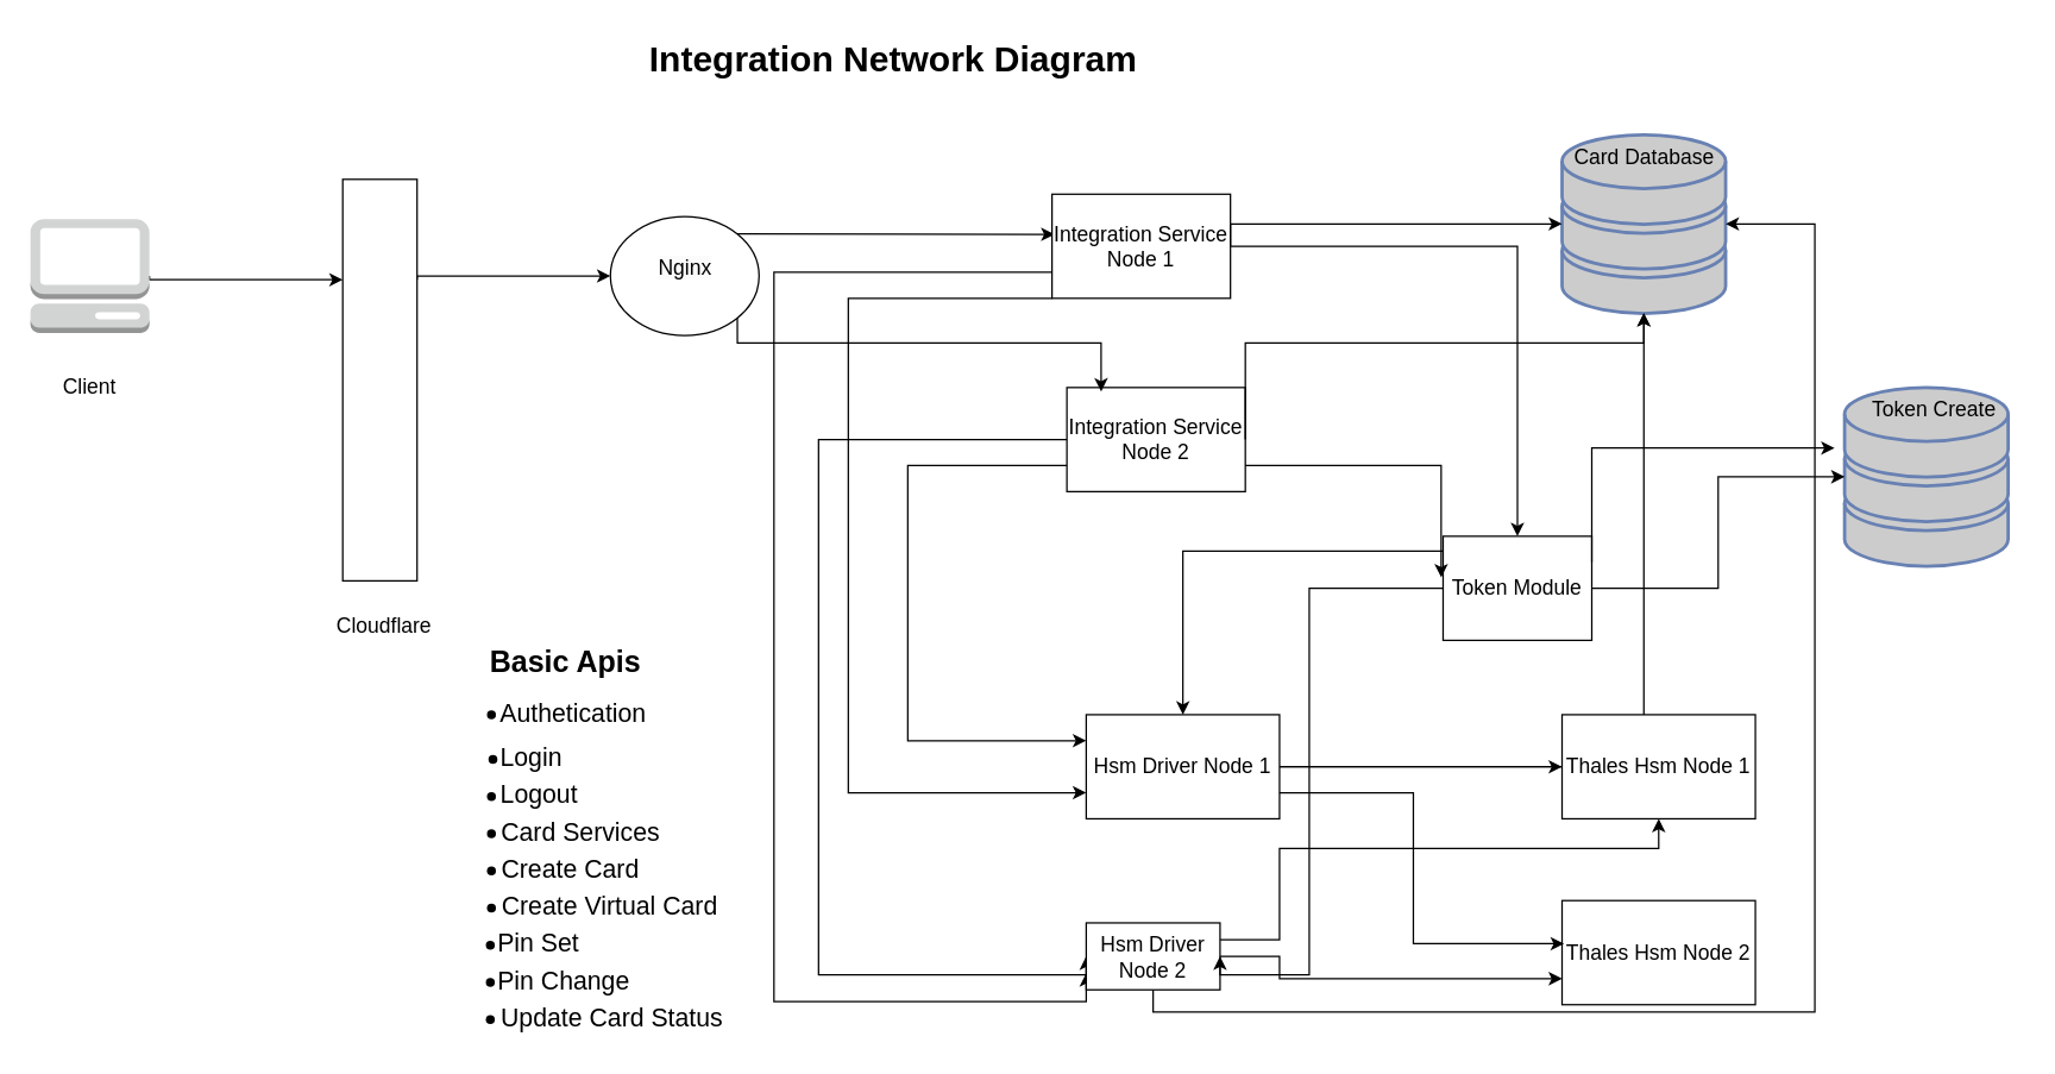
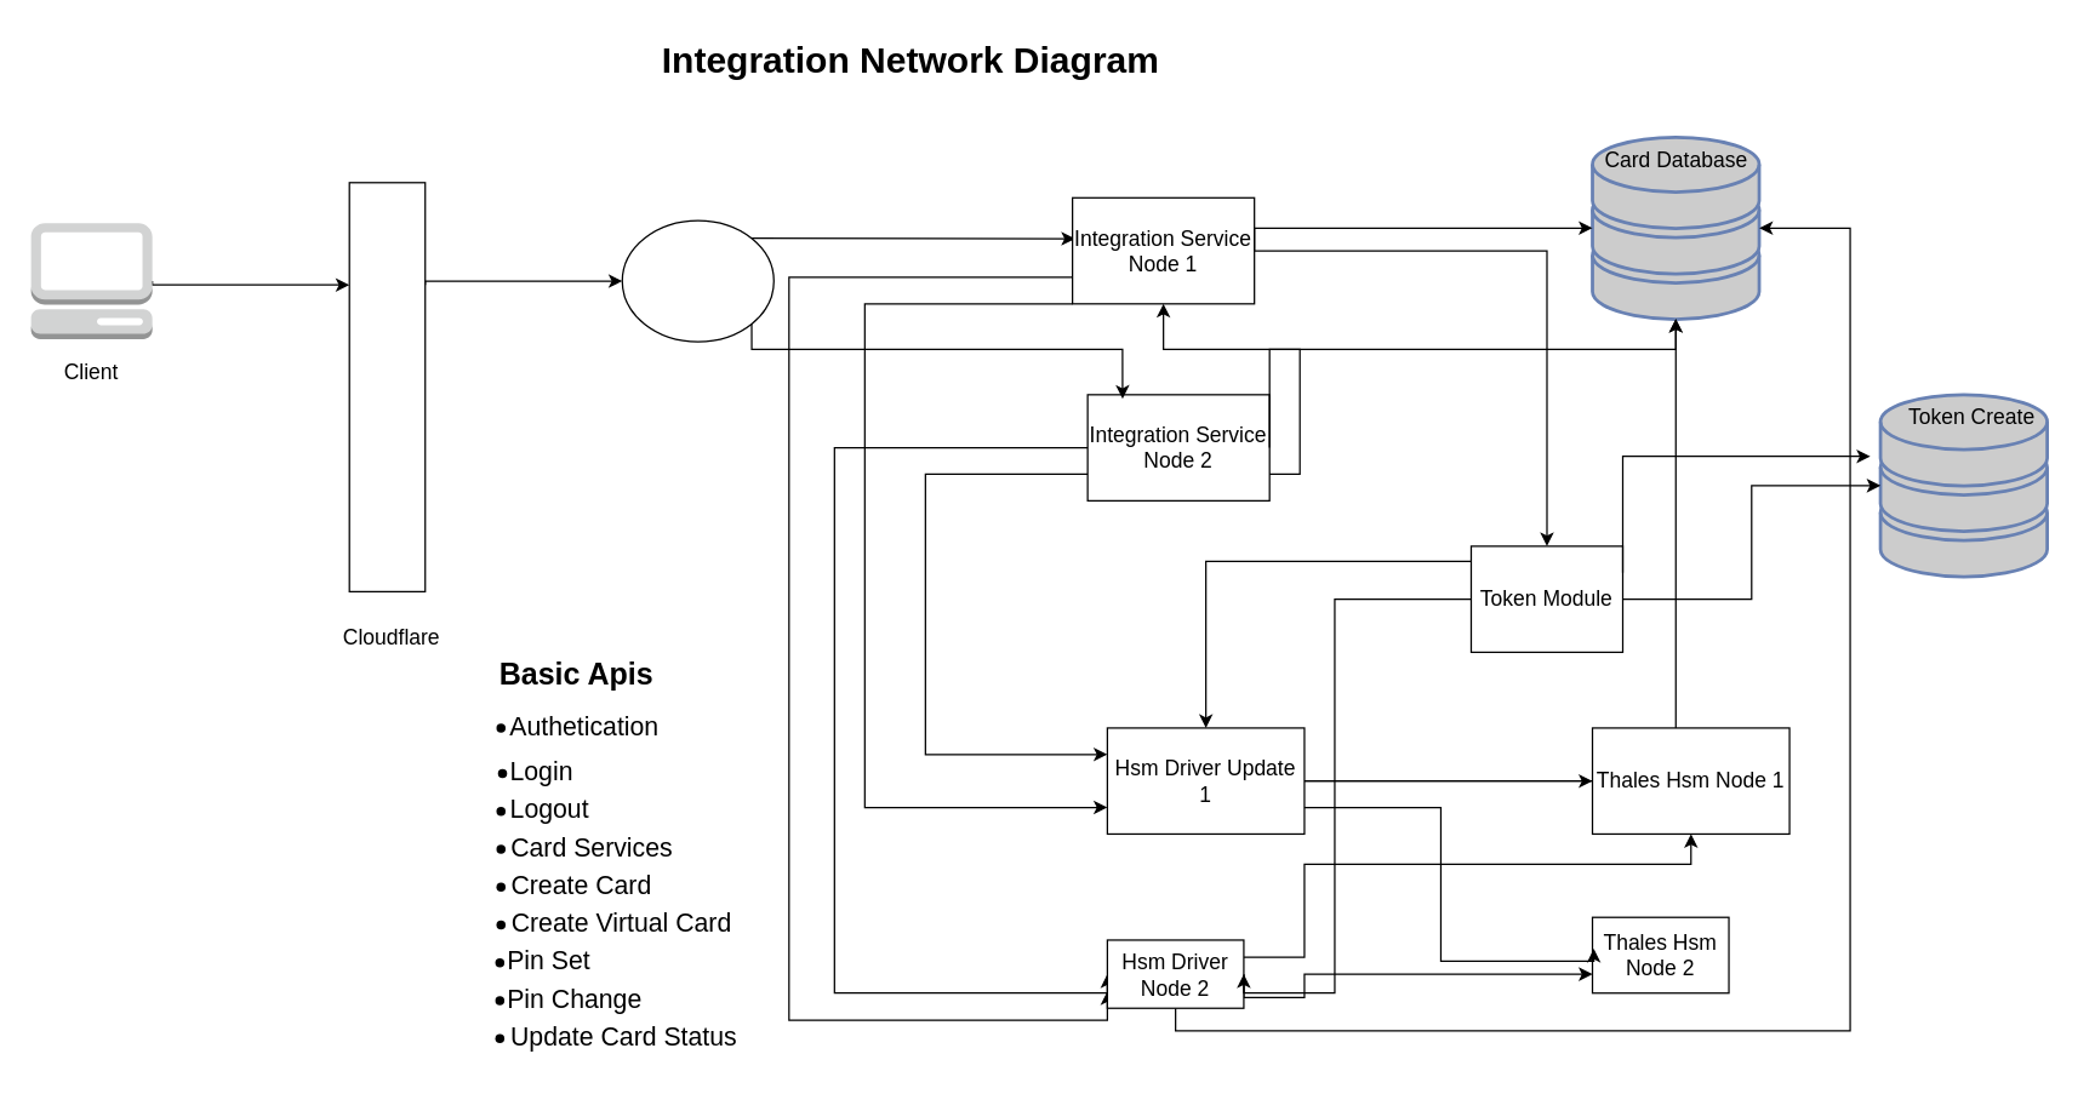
- <mxCell id="7" value="&lt;span style=&quot;color: rgb(0, 0, 0); font-family: Helvetica; font-size: 14px; font-style: normal; font-variant-ligatures: normal; font-variant-caps: normal; font-weight: 400; letter-spacing: normal; orphans: 2; text-indent: 0px; text-transform: none; widows: 2; word-spacing: 0px; -webkit-text-stroke-width: 0px; white-space: normal; background-color: rgb(251, 251, 251); text-decoration-thickness: initial; text-decoration-style: initial; text-decoration-color: initial; float: none; display: inline !important;&quot;&gt;Nginx&lt;/span&gt;" style="text;whiteSpace=wrap;html=1;align=center;" parent="1" vertex="1"><mxGeometry x="422.5" y="165" width="75" height="40" as="geometry" /></mxCell>
- <mxCell id="13" value="&lt;font style=&quot;font-size: 14px;&quot;&gt;Client&lt;/font&gt;" style="text;html=1;align=center;verticalAlign=middle;whiteSpace=wrap;rounded=0;" parent="1" vertex="1"><mxGeometry x="30" y="245" width="60" height="30" as="geometry" /></mxCell>
+ <mxCell id="13" value="&lt;font style=&quot;font-size: 14px;&quot;&gt;Client&lt;/font&gt;" style="text;html=1;align=center;verticalAlign=middle;whiteSpace=wrap;rounded=0;" parent="1" vertex="1"><mxGeometry x="30" y="230" width="60" height="30" as="geometry" /></mxCell>
- <mxCell id="58" style="edgeStyle=orthogonalEdgeStyle;rounded=0;orthogonalLoop=1;jettySize=auto;html=1;exitX=1;exitY=0.75;exitDx=0;exitDy=0;entryX=-0.013;entryY=0.395;entryDx=0;entryDy=0;entryPerimeter=0;" parent="1" source="23" target="57" edge="1"><mxGeometry relative="1" as="geometry" /></mxCell>
+ <mxCell id="58" style="edgeStyle=orthogonalEdgeStyle;rounded=0;orthogonalLoop=1;jettySize=auto;html=1;exitX=1;exitY=0.75;exitDx=0;exitDy=0;" parent="1" source="23" target="20" edge="1"><mxGeometry relative="1" as="geometry" /></mxCell>
- <mxCell id="16" value="&lt;font style=&quot;font-size: 14px;&quot;&gt;Hsm Driver Node 1&lt;/font&gt;" style="rounded=0;whiteSpace=wrap;html=1;" parent="1" vertex="1"><mxGeometry x="730" y="480" width="130" height="70" as="geometry" /></mxCell>
+ <mxCell id="16" value="&lt;font style=&quot;font-size: 14px;&quot;&gt;Hsm Driver Update 1&lt;/font&gt;" style="rounded=0;whiteSpace=wrap;html=1;" parent="1" vertex="1"><mxGeometry x="730" y="480" width="130" height="70" as="geometry" /></mxCell>
- <mxCell id="31" value="&lt;font style=&quot;font-size: 14px;&quot;&gt;Thales Hsm Node 2&lt;/font&gt;" style="rounded=0;whiteSpace=wrap;html=1;" parent="1" vertex="1"><mxGeometry x="1050" y="605" width="130" height="70" as="geometry" /></mxCell>
+ <mxCell id="31" value="&lt;font style=&quot;font-size: 14px;&quot;&gt;Thales Hsm Node 2&lt;/font&gt;" style="rounded=0;whiteSpace=wrap;html=1;" parent="1" vertex="1"><mxGeometry x="1050" y="605" width="90" height="50" as="geometry" /></mxCell>
